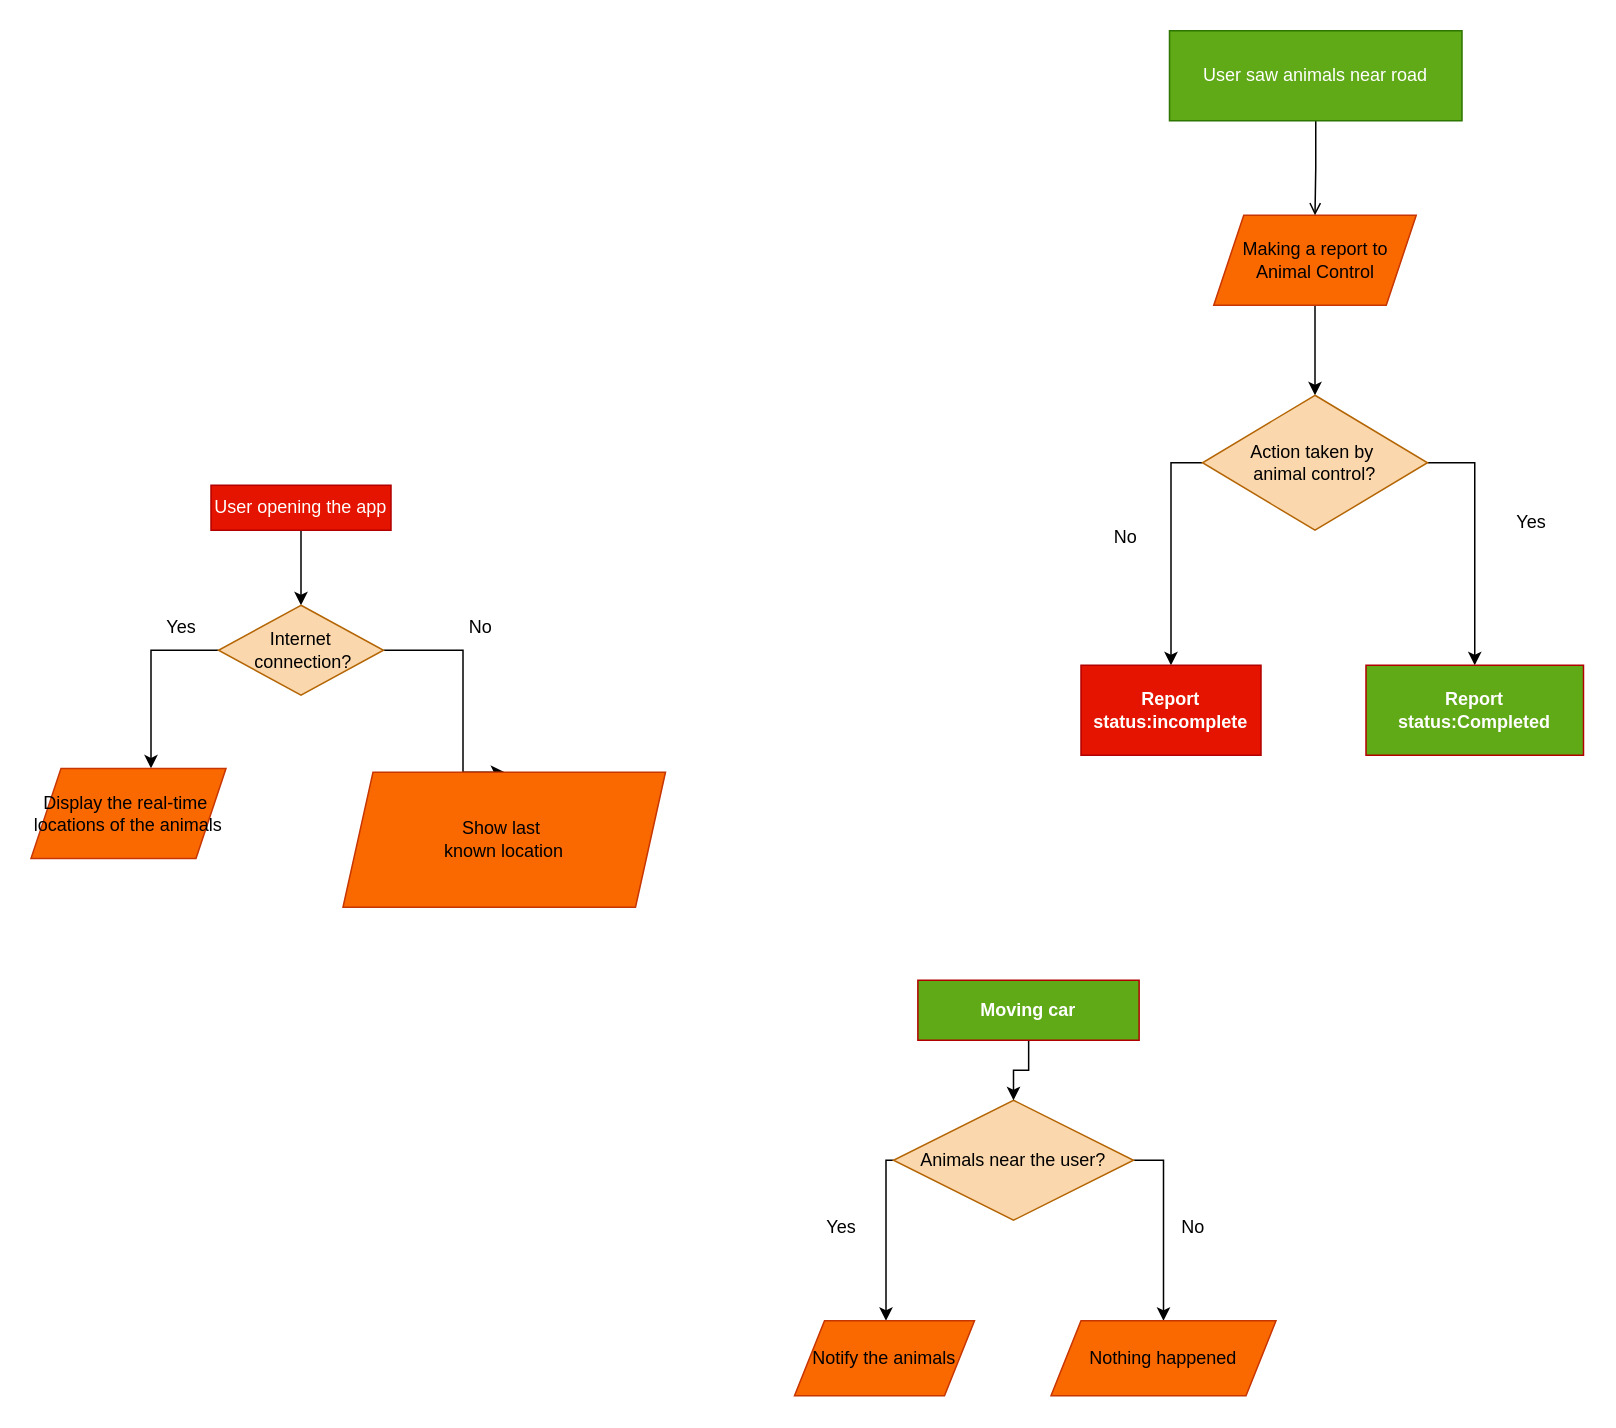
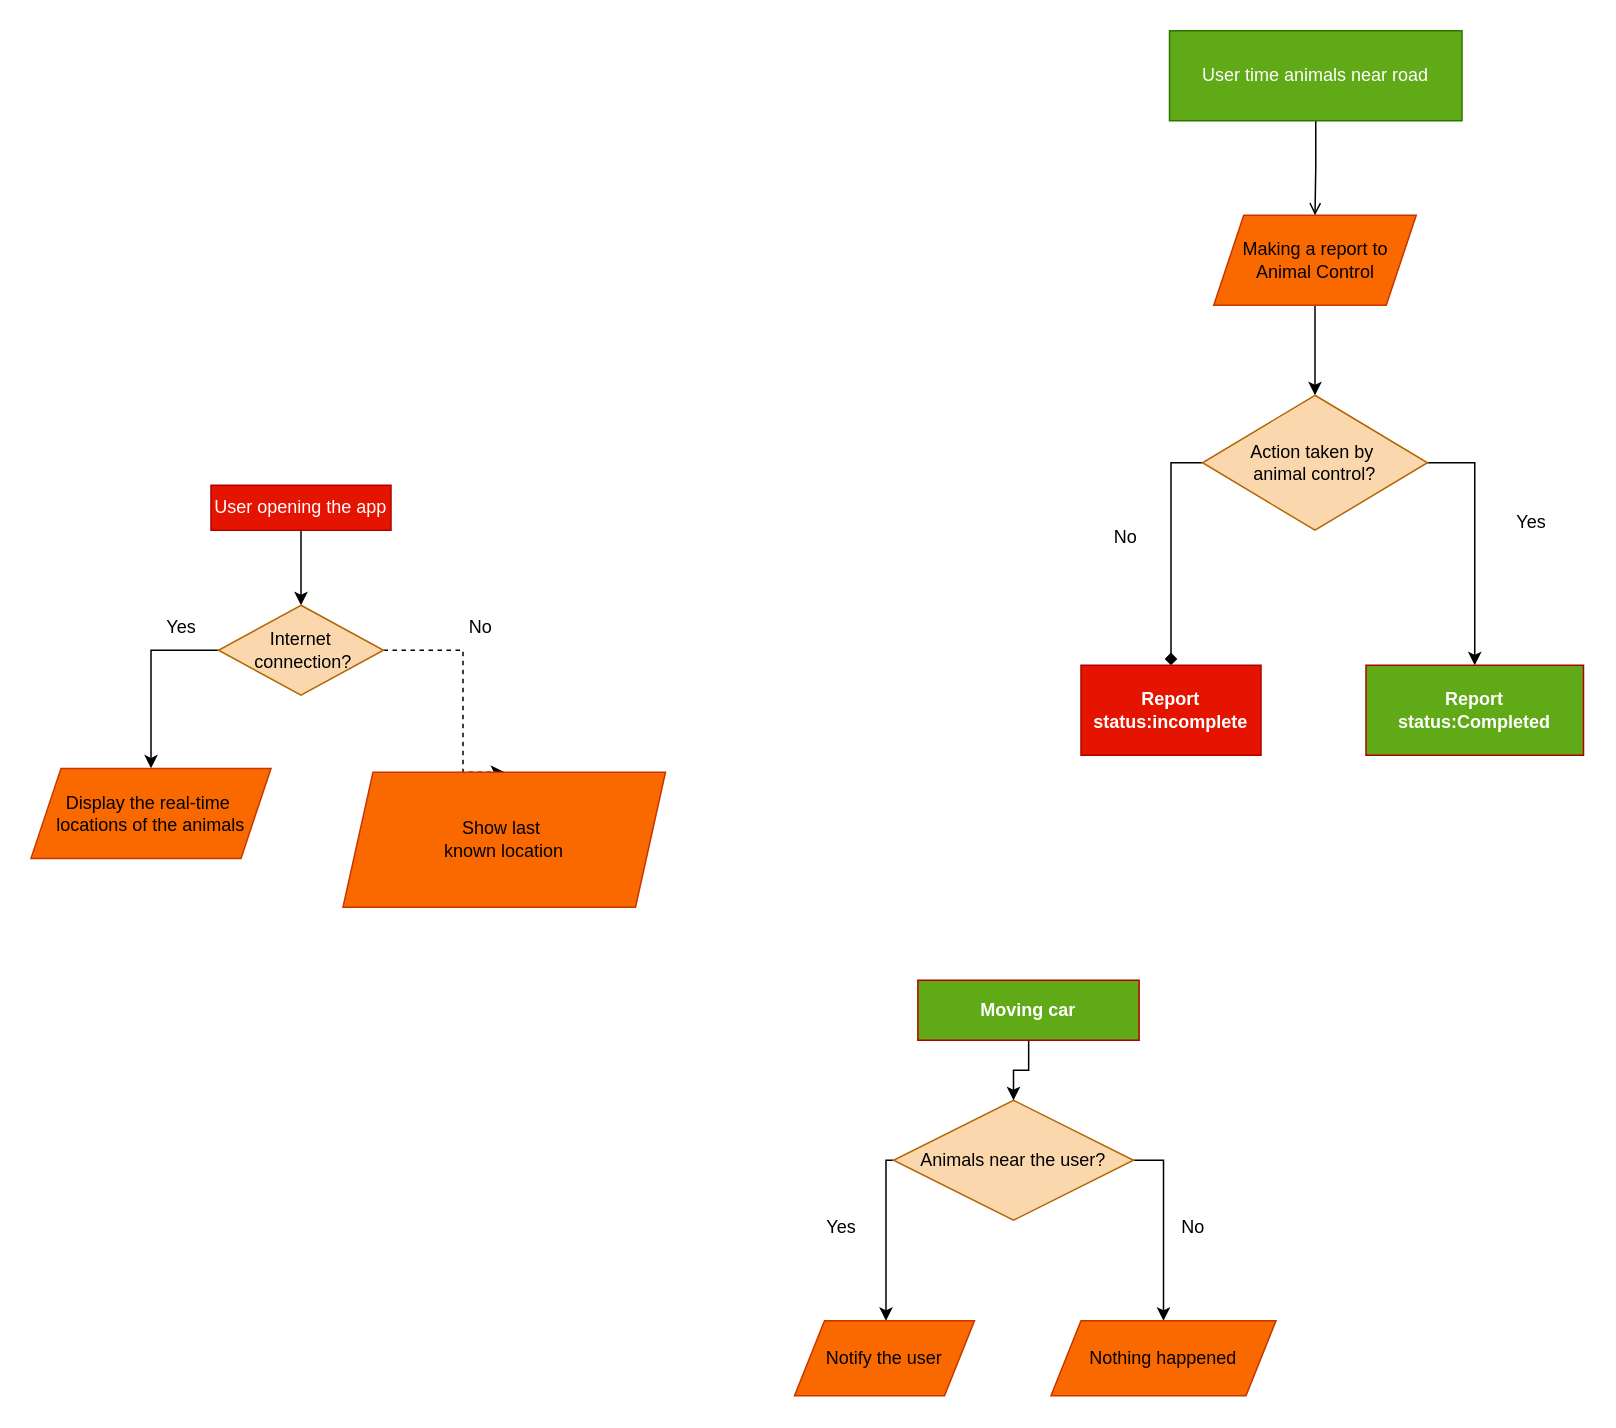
- <mxCell id="28" value="User saw animals near road" style="rounded=0;whiteSpace=wrap;html=1;fillColor=light-dark(#60a917, #ff9281);fontColor=#ffffff;strokeColor=#2D7600;" vertex="1" parent="1"><mxGeometry x="779" y="20" width="195" height="60" as="geometry" /></mxCell>
+ <mxCell id="28" value="User time animals near road" style="rounded=0;whiteSpace=wrap;html=1;fillColor=light-dark(#60a917, #ff9281);fontColor=#ffffff;strokeColor=#2D7600;" vertex="1" parent="1"><mxGeometry x="779" y="20" width="195" height="60" as="geometry" /></mxCell>
- <mxCell id="16" style="edgeStyle=orthogonalEdgeStyle;rounded=0;orthogonalLoop=1;jettySize=auto;html=1;entryX=0.5;entryY=0;entryDx=0;entryDy=0;exitX=0;exitY=0.5;exitDx=0;exitDy=0;" parent="1" source="17" target="19" edge="1"><mxGeometry relative="1" as="geometry"><Array as="points"><mxPoint x="780" y="308" /></Array></mxGeometry></mxCell>
+ <mxCell id="16" style="edgeStyle=orthogonalEdgeStyle;rounded=0;orthogonalLoop=1;jettySize=auto;html=1;entryX=0.5;entryY=0;entryDx=0;entryDy=0;exitX=0;exitY=0.5;exitDx=0;exitDy=0;endArrow=diamond;" parent="1" source="17" target="19" edge="1"><mxGeometry relative="1" as="geometry"><Array as="points"><mxPoint x="780" y="308" /></Array></mxGeometry></mxCell>
- <mxCell id="5" style="edgeStyle=orthogonalEdgeStyle;rounded=0;orthogonalLoop=1;jettySize=auto;html=1;entryX=0.5;entryY=0;entryDx=0;entryDy=0;" edge="1" parent="1" source="6" target="8"><mxGeometry relative="1" as="geometry"><Array as="points"><mxPoint x="308" y="433" /></Array></mxGeometry></mxCell>
+ <mxCell id="5" style="edgeStyle=orthogonalEdgeStyle;rounded=0;orthogonalLoop=1;jettySize=auto;html=1;entryX=0.5;entryY=0;entryDx=0;entryDy=0;dashed=1;" edge="1" parent="1" source="6" target="8"><mxGeometry relative="1" as="geometry"><Array as="points"><mxPoint x="308" y="433" /></Array></mxGeometry></mxCell>
- <mxCell id="7" value="&lt;div&gt;Display the real-time&amp;nbsp;&lt;/div&gt;&lt;div&gt;locations of the animals&lt;/div&gt;" style="shape=parallelogram;perimeter=parallelogramPerimeter;whiteSpace=wrap;html=1;fixedSize=1;fillColor=#fa6800;fontColor=#000000;strokeColor=#C73500;" parent="1" vertex="1"><mxGeometry x="20" y="511.75" width="130" height="60" as="geometry" /></mxCell>
+ <mxCell id="7" value="&lt;div&gt;Display the real-time&amp;nbsp;&lt;/div&gt;&lt;div&gt;locations of the animals&lt;/div&gt;" style="shape=parallelogram;perimeter=parallelogramPerimeter;whiteSpace=wrap;html=1;fixedSize=1;fillColor=#fa6800;fontColor=#000000;strokeColor=#C73500;" parent="1" vertex="1"><mxGeometry x="20" y="511.75" width="160" height="60" as="geometry" /></mxCell>
- <mxCell id="12" value="Notify the animals" style="shape=parallelogram;perimeter=parallelogramPerimeter;whiteSpace=wrap;html=1;fixedSize=1;fillColor=#fa6800;fontColor=#000000;strokeColor=#C73500;" parent="1" vertex="1"><mxGeometry x="529" y="880" width="120" height="50" as="geometry" /></mxCell>
+ <mxCell id="12" value="Notify the user" style="shape=parallelogram;perimeter=parallelogramPerimeter;whiteSpace=wrap;html=1;fixedSize=1;fillColor=#fa6800;fontColor=#000000;strokeColor=#C73500;" parent="1" vertex="1"><mxGeometry x="529" y="880" width="120" height="50" as="geometry" /></mxCell>
